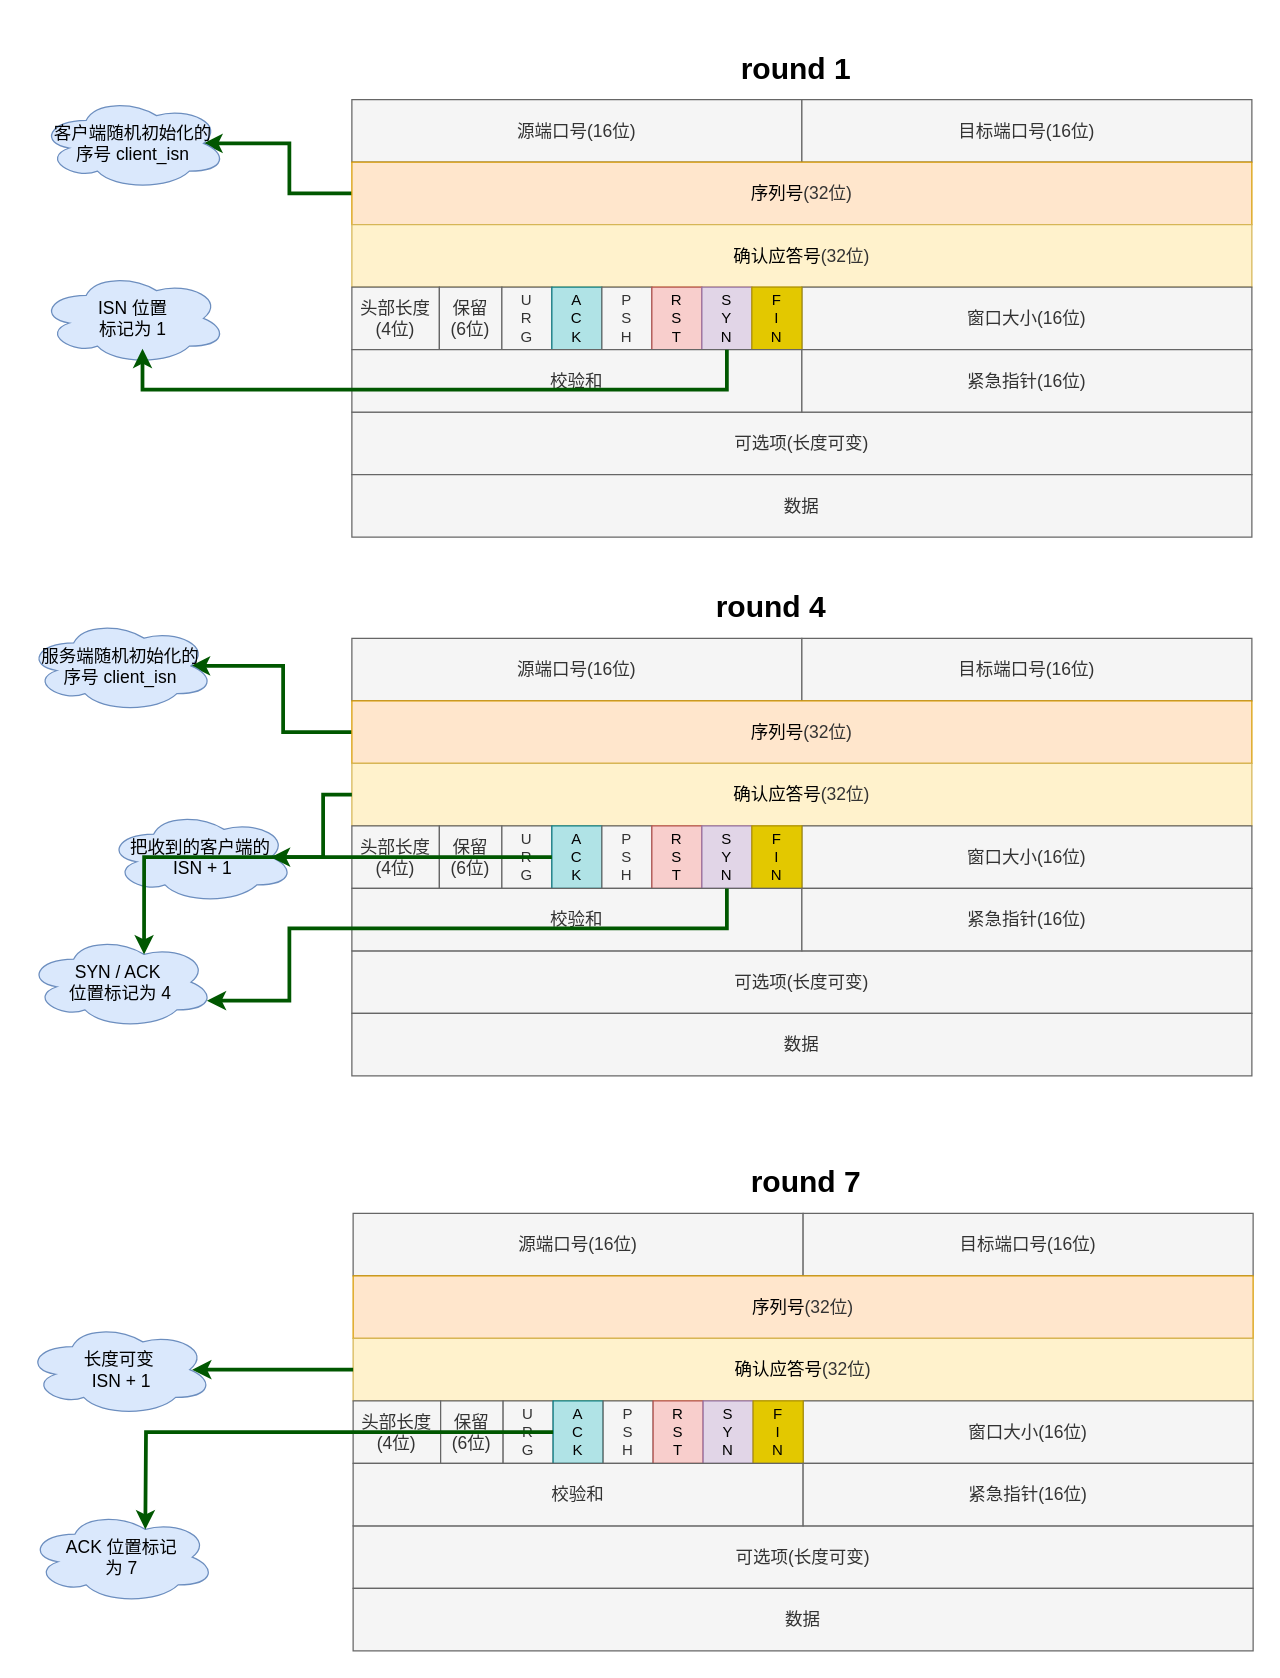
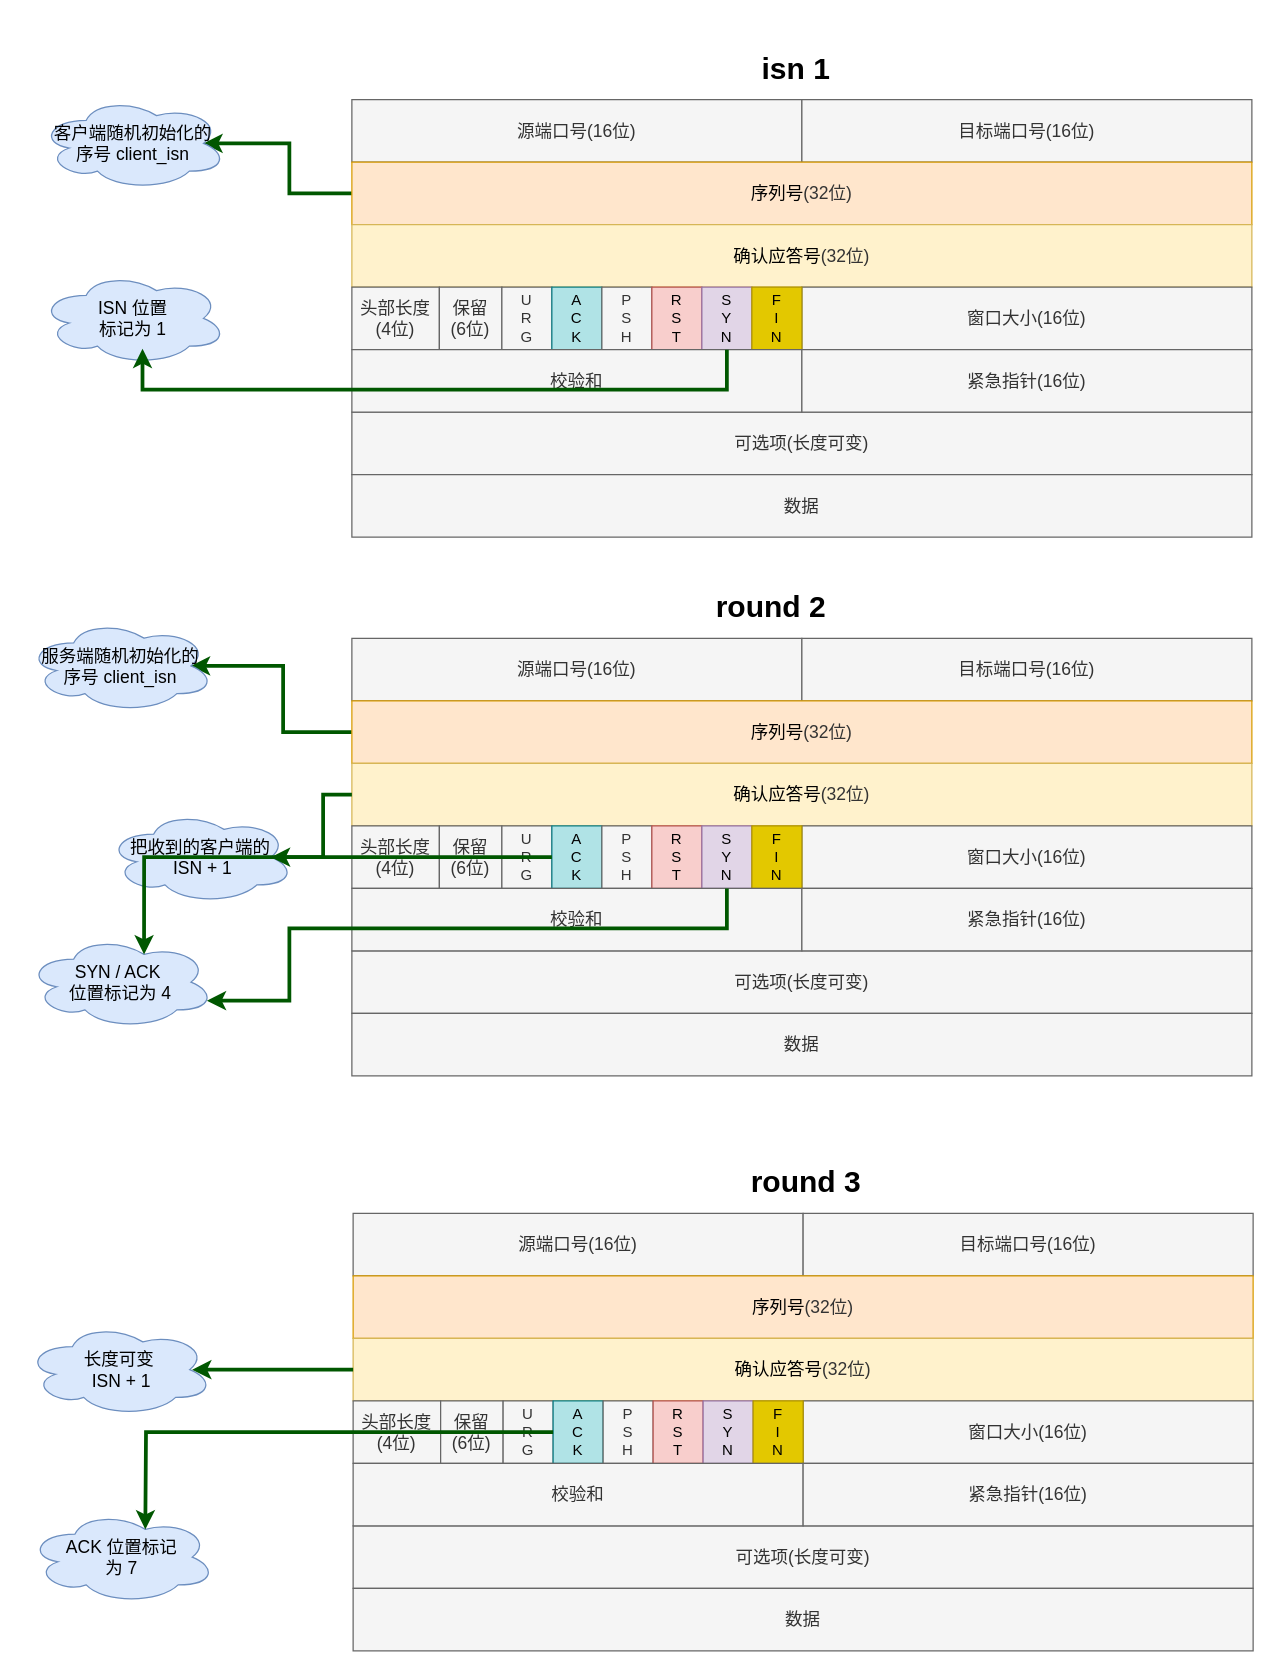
- <mxCell id="20" value="&lt;h1&gt;round 1&lt;/h1&gt;" style="text;html=1;align=center;verticalAlign=middle;resizable=0;points=[];autosize=1;strokeColor=none;fillColor=none;" parent="1" vertex="1"><mxGeometry x="581" y="20" width="110" height="70" as="geometry" /></mxCell>
+ <mxCell id="20" value="&lt;h1&gt;isn 1&lt;/h1&gt;" style="text;html=1;align=center;verticalAlign=middle;resizable=0;points=[];autosize=1;strokeColor=none;fillColor=none;" parent="1" vertex="1"><mxGeometry x="581" y="20" width="110" height="70" as="geometry" /></mxCell>
- <mxCell id="48" value="&lt;h1&gt;round 4&lt;/h1&gt;" style="text;html=1;align=center;verticalAlign=middle;resizable=0;points=[];autosize=1;strokeColor=none;fillColor=none;" vertex="1" parent="1"><mxGeometry x="561" y="450" width="110" height="70" as="geometry" /></mxCell>
+ <mxCell id="48" value="&lt;h1&gt;round 2&lt;/h1&gt;" style="text;html=1;align=center;verticalAlign=middle;resizable=0;points=[];autosize=1;strokeColor=none;fillColor=none;" vertex="1" parent="1"><mxGeometry x="561" y="450" width="110" height="70" as="geometry" /></mxCell>
- <mxCell id="70" value="&lt;h1&gt;round 7&lt;/h1&gt;" style="text;html=1;align=center;verticalAlign=middle;resizable=0;points=[];autosize=1;strokeColor=none;fillColor=none;" vertex="1" parent="1"><mxGeometry x="589" y="910" width="110" height="70" as="geometry" /></mxCell>
+ <mxCell id="70" value="&lt;h1&gt;round 3&lt;/h1&gt;" style="text;html=1;align=center;verticalAlign=middle;resizable=0;points=[];autosize=1;strokeColor=none;fillColor=none;" vertex="1" parent="1"><mxGeometry x="589" y="910" width="110" height="70" as="geometry" /></mxCell>
